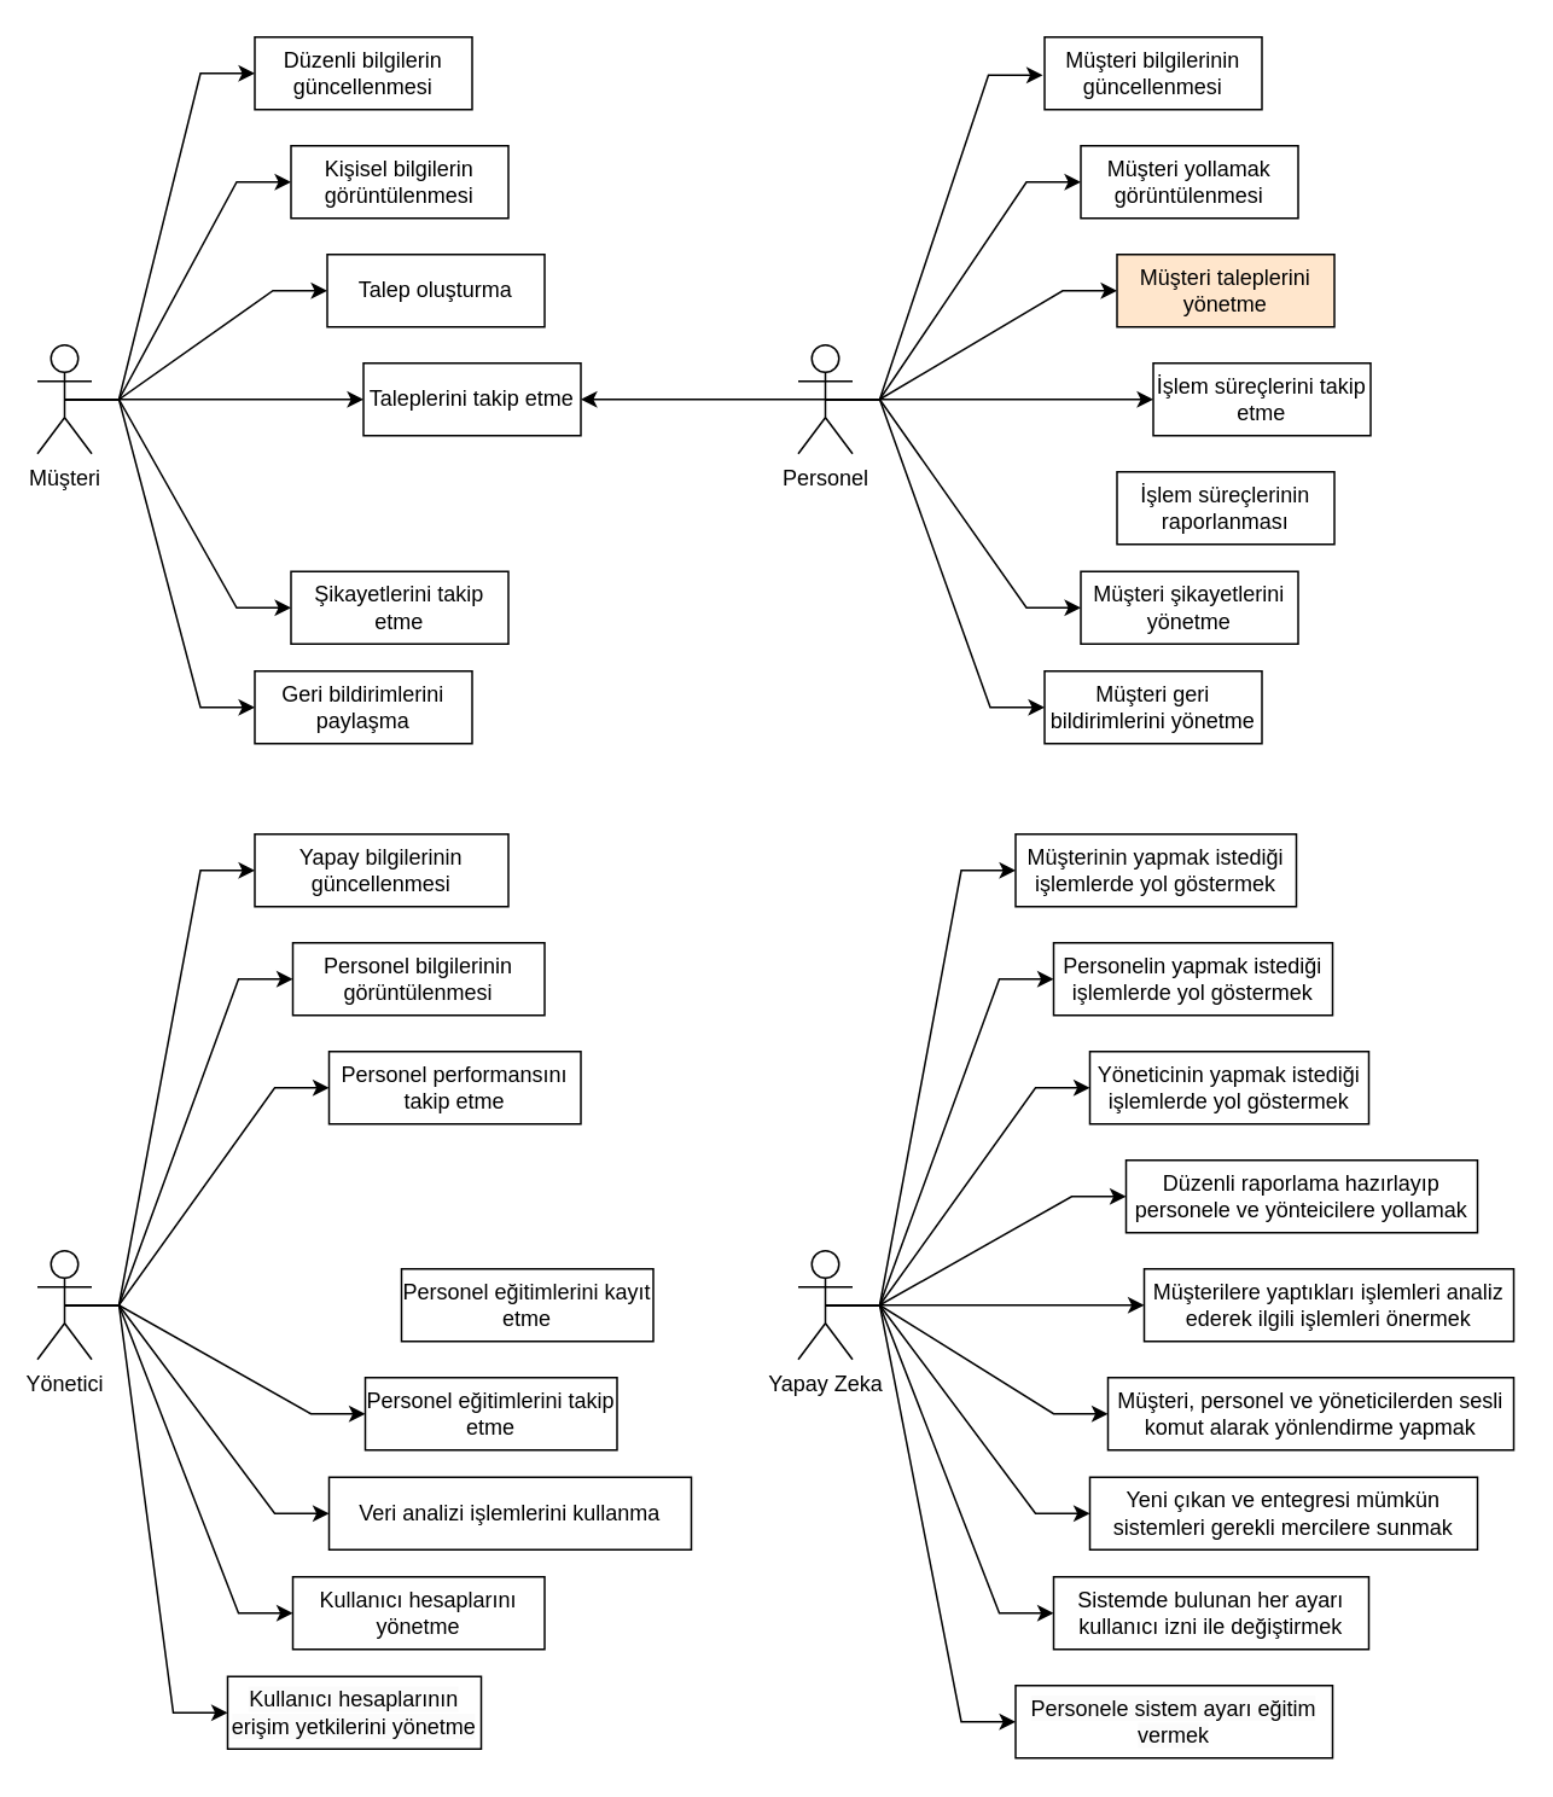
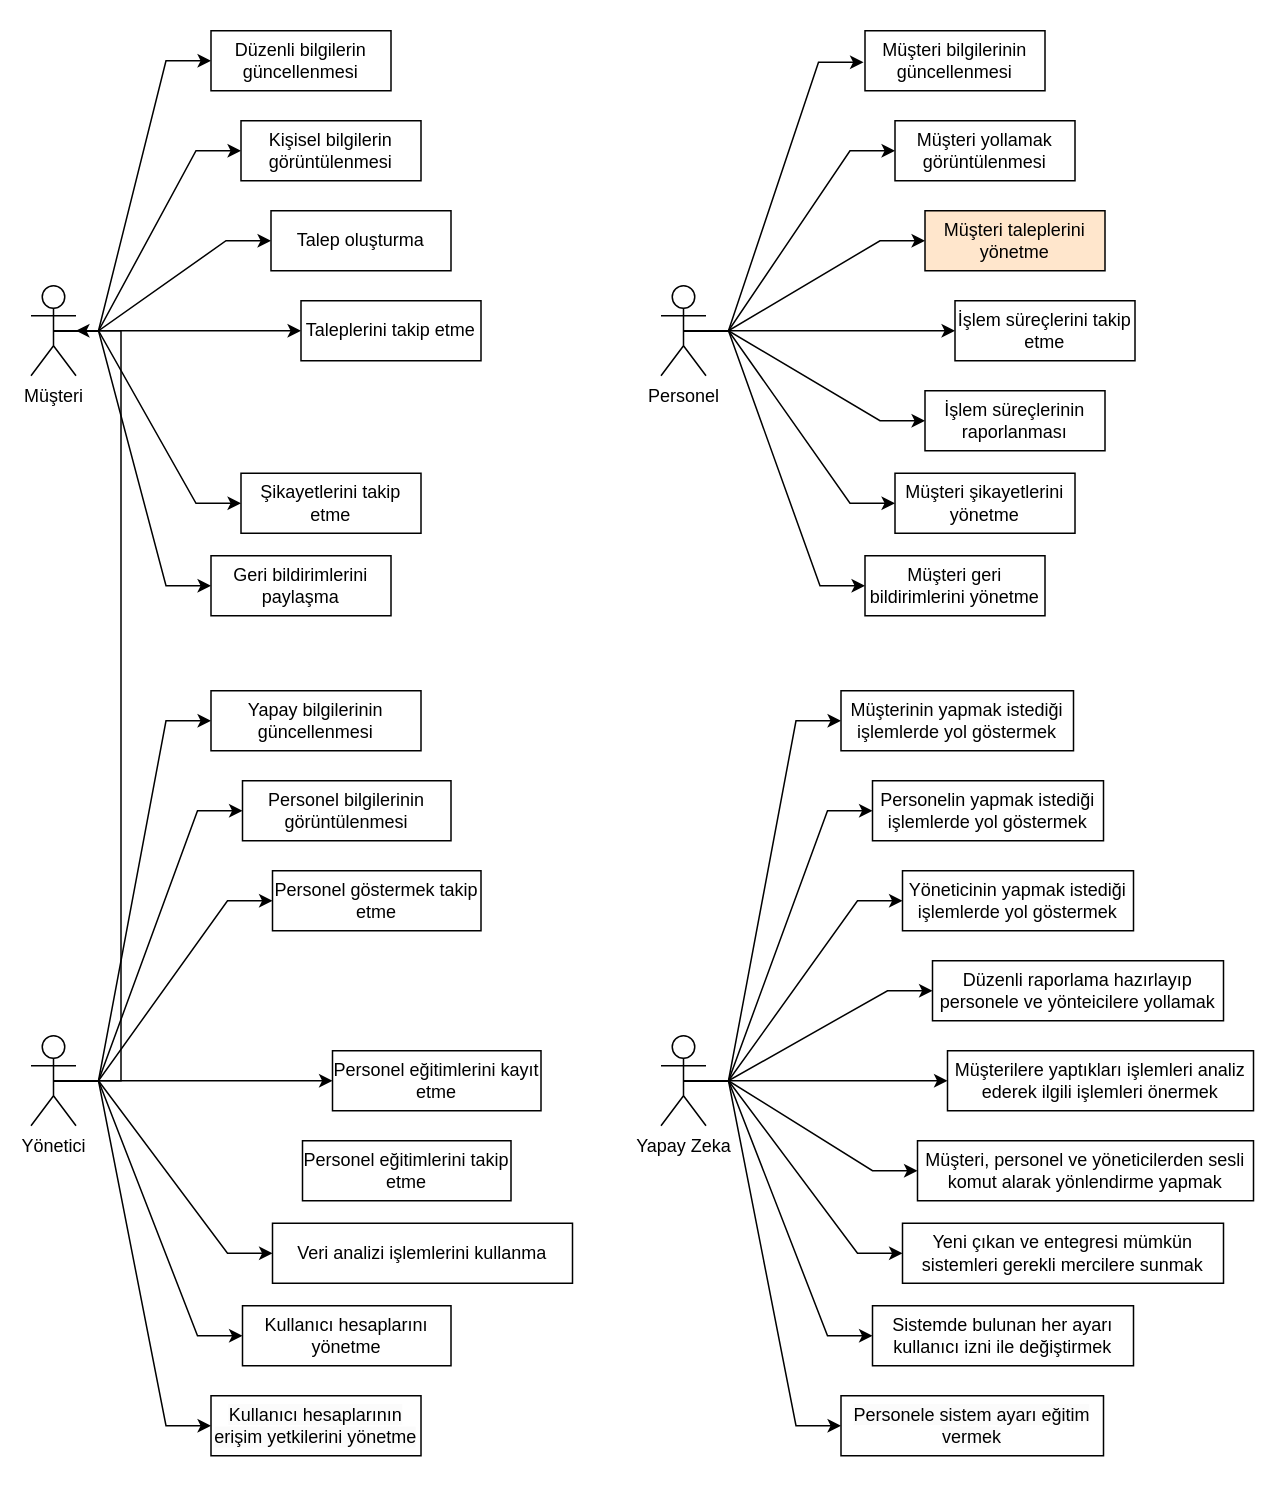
- <mxCell id="16" style="edgeStyle=entityRelationEdgeStyle;rounded=0;orthogonalLoop=1;jettySize=auto;html=1;exitX=0.5;exitY=0.5;exitDx=0;exitDy=0;exitPerimeter=0;" parent="1" source="19" target="23" edge="1"><mxGeometry relative="1" as="geometry" /></mxCell>
+ <mxCell id="16" style="edgeStyle=entityRelationEdgeStyle;rounded=0;orthogonalLoop=1;jettySize=auto;html=1;exitX=0.5;exitY=0.5;exitDx=0;exitDy=0;exitPerimeter=0;entryX=0;entryY=0.5;entryDx=0;entryDy=0;" parent="1" source="19" target="30" edge="1"><mxGeometry relative="1" as="geometry" /></mxCell>
- <mxCell id="40" value="&lt;font style=&quot;vertical-align: inherit;&quot;&gt;&lt;font style=&quot;vertical-align: inherit;&quot;&gt;Personel performansını takip etme&lt;/font&gt;&lt;/font&gt;" style="rounded=0;whiteSpace=wrap;html=1;" parent="1" vertex="1"><mxGeometry x="181" y="580" width="139" height="40" as="geometry" /></mxCell>
+ <mxCell id="40" value="&lt;font style=&quot;vertical-align: inherit;&quot;&gt;&lt;font style=&quot;vertical-align: inherit;&quot;&gt;Personel göstermek takip etme&lt;/font&gt;&lt;/font&gt;" style="rounded=0;whiteSpace=wrap;html=1;" parent="1" vertex="1"><mxGeometry x="181" y="580" width="139" height="40" as="geometry" /></mxCell>
+ <mxCell id="35" style="edgeStyle=orthogonalEdgeStyle;rounded=0;orthogonalLoop=1;jettySize=auto;html=1;exitX=0.5;exitY=0.5;exitDx=0;exitDy=0;exitPerimeter=0;entryX=0;entryY=0.5;entryDx=0;entryDy=0;" parent="1" source="4" target="41" edge="1"><mxGeometry relative="1" as="geometry"><mxPoint x="40" y="720" as="sourcePoint" /></mxGeometry></mxCell>
- <mxCell id="36" style="edgeStyle=entityRelationEdgeStyle;rounded=0;orthogonalLoop=1;jettySize=auto;html=1;exitX=0.5;exitY=0.5;exitDx=0;exitDy=0;exitPerimeter=0;entryX=0;entryY=0.5;entryDx=0;entryDy=0;" parent="1" source="4" target="42" edge="1"><mxGeometry relative="1" as="geometry"><mxPoint x="40" y="720" as="sourcePoint" /></mxGeometry></mxCell>
+ <mxCell id="36" style="edgeStyle=entityRelationEdgeStyle;rounded=0;orthogonalLoop=1;jettySize=auto;html=1;exitX=0.5;exitY=0.5;exitDx=0;exitDy=0;exitPerimeter=0;" parent="1" source="4" target="11" edge="1"><mxGeometry relative="1" as="geometry"><mxPoint x="40" y="720" as="sourcePoint" /></mxGeometry></mxCell>
- <mxCell id="46" value="&lt;span style=&quot;color: rgb(0, 0, 0); font-family: Helvetica; font-size: 12px; font-style: normal; font-variant-ligatures: normal; font-variant-caps: normal; font-weight: 400; letter-spacing: normal; orphans: 2; text-align: center; text-indent: 0px; text-transform: none; widows: 2; word-spacing: 0px; -webkit-text-stroke-width: 0px; background-color: rgb(251, 251, 251); text-decoration-thickness: initial; text-decoration-style: initial; text-decoration-color: initial; float: none; display: inline !important;&quot;&gt;&lt;font style=&quot;vertical-align: inherit;&quot;&gt;&lt;font style=&quot;vertical-align: inherit;&quot;&gt;Kullanıcı hesaplarının erişim yetkilerini yönetme&lt;/font&gt;&lt;/font&gt;&lt;/span&gt;" style="rounded=0;whiteSpace=wrap;html=1;" parent="1" vertex="1"><mxGeometry x="125" y="925" width="140" height="40" as="geometry" /></mxCell>
+ <mxCell id="46" value="&lt;span style=&quot;color: rgb(0, 0, 0); font-family: Helvetica; font-size: 12px; font-style: normal; font-variant-ligatures: normal; font-variant-caps: normal; font-weight: 400; letter-spacing: normal; orphans: 2; text-align: center; text-indent: 0px; text-transform: none; widows: 2; word-spacing: 0px; -webkit-text-stroke-width: 0px; background-color: rgb(251, 251, 251); text-decoration-thickness: initial; text-decoration-style: initial; text-decoration-color: initial; float: none; display: inline !important;&quot;&gt;&lt;font style=&quot;vertical-align: inherit;&quot;&gt;&lt;font style=&quot;vertical-align: inherit;&quot;&gt;Kullanıcı hesaplarının erişim yetkilerini yönetme&lt;/font&gt;&lt;/font&gt;&lt;/span&gt;" style="rounded=0;whiteSpace=wrap;html=1;" parent="1" vertex="1"><mxGeometry x="140" y="930" width="140" height="40" as="geometry" /></mxCell>
